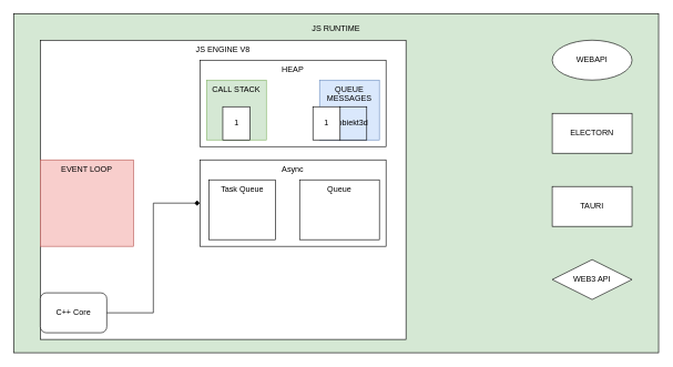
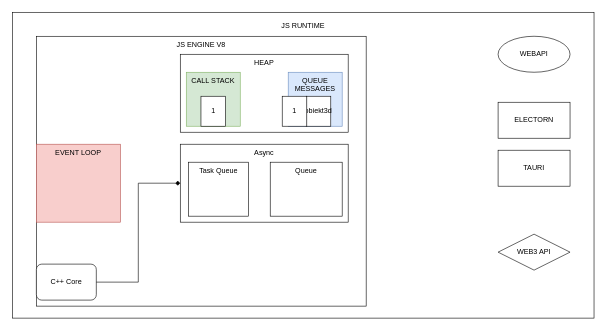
- <mxCell id="2" value="&lt;p style=&quot;line-height: 60%;&quot;&gt;JS RUNTIME&lt;/p&gt;" style="rounded=0;whiteSpace=wrap;html=1;verticalAlign=top;fillColor=#d5e8d4;" vertex="1" parent="1"><mxGeometry x="20" y="20" width="970" height="510" as="geometry" /></mxCell>
+ <mxCell id="2" value="&lt;p style=&quot;line-height: 60%;&quot;&gt;JS RUNTIME&lt;/p&gt;" style="rounded=0;whiteSpace=wrap;html=1;verticalAlign=top;" vertex="1" parent="1"><mxGeometry x="20" y="20" width="970" height="510" as="geometry" /></mxCell>
- <mxCell id="19" value="obiekt3d" style="rounded=0;whiteSpace=wrap;html=1;fillColor=#dae8fc;" vertex="1" parent="18"><mxGeometry x="50" width="41" height="50" as="geometry" /></mxCell>
+ <mxCell id="19" value="obiekt3d" style="rounded=0;whiteSpace=wrap;html=1;" vertex="1" parent="18"><mxGeometry x="50" width="41" height="50" as="geometry" /></mxCell>
- <mxCell id="15" value="TAURI" style="rounded=0;whiteSpace=wrap;html=1;" vertex="1" parent="1"><mxGeometry x="830" y="280" width="120" height="60" as="geometry" /></mxCell>
+ <mxCell id="15" value="TAURI" style="rounded=0;whiteSpace=wrap;html=1;" vertex="1" parent="1"><mxGeometry x="830" y="250" width="120" height="60" as="geometry" /></mxCell>
